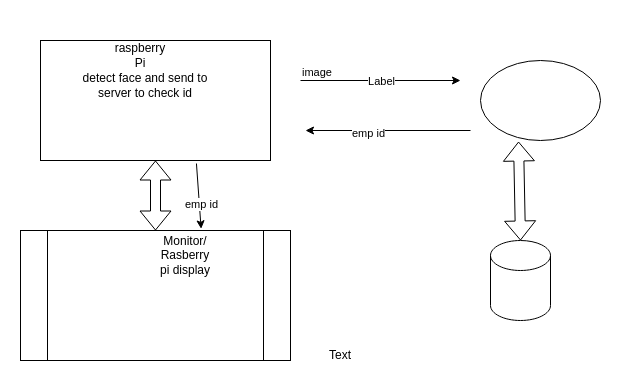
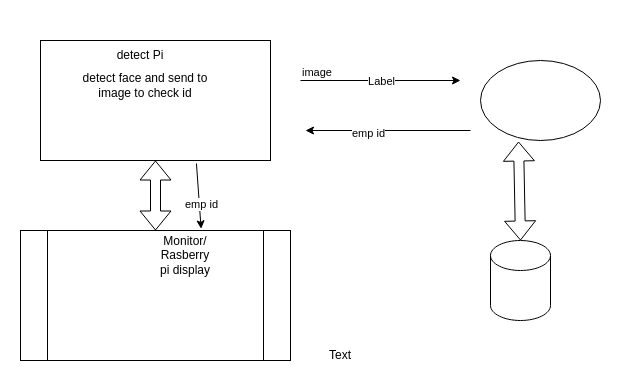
- <mxCell id="10" value="raspberry Pi" style="text;html=1;strokeColor=none;fillColor=none;align=center;verticalAlign=middle;whiteSpace=wrap;rounded=0;" parent="1" vertex="1"><mxGeometry x="110" y="20" width="60" height="70" as="geometry" /></mxCell>
+ <mxCell id="10" value="detect Pi" style="text;html=1;strokeColor=none;fillColor=none;align=center;verticalAlign=middle;whiteSpace=wrap;rounded=0;" parent="1" vertex="1"><mxGeometry x="110" y="20" width="60" height="70" as="geometry" /></mxCell>
- <mxCell id="11" value="detect face and send to server to check id" style="text;html=1;strokeColor=none;fillColor=none;align=center;verticalAlign=middle;whiteSpace=wrap;rounded=0;" parent="1" vertex="1"><mxGeometry x="70" y="60" width="150" height="50" as="geometry" /></mxCell>
+ <mxCell id="11" value="detect face and send to image to check id" style="text;html=1;strokeColor=none;fillColor=none;align=center;verticalAlign=middle;whiteSpace=wrap;rounded=0;" parent="1" vertex="1"><mxGeometry x="70" y="60" width="150" height="50" as="geometry" /></mxCell>
